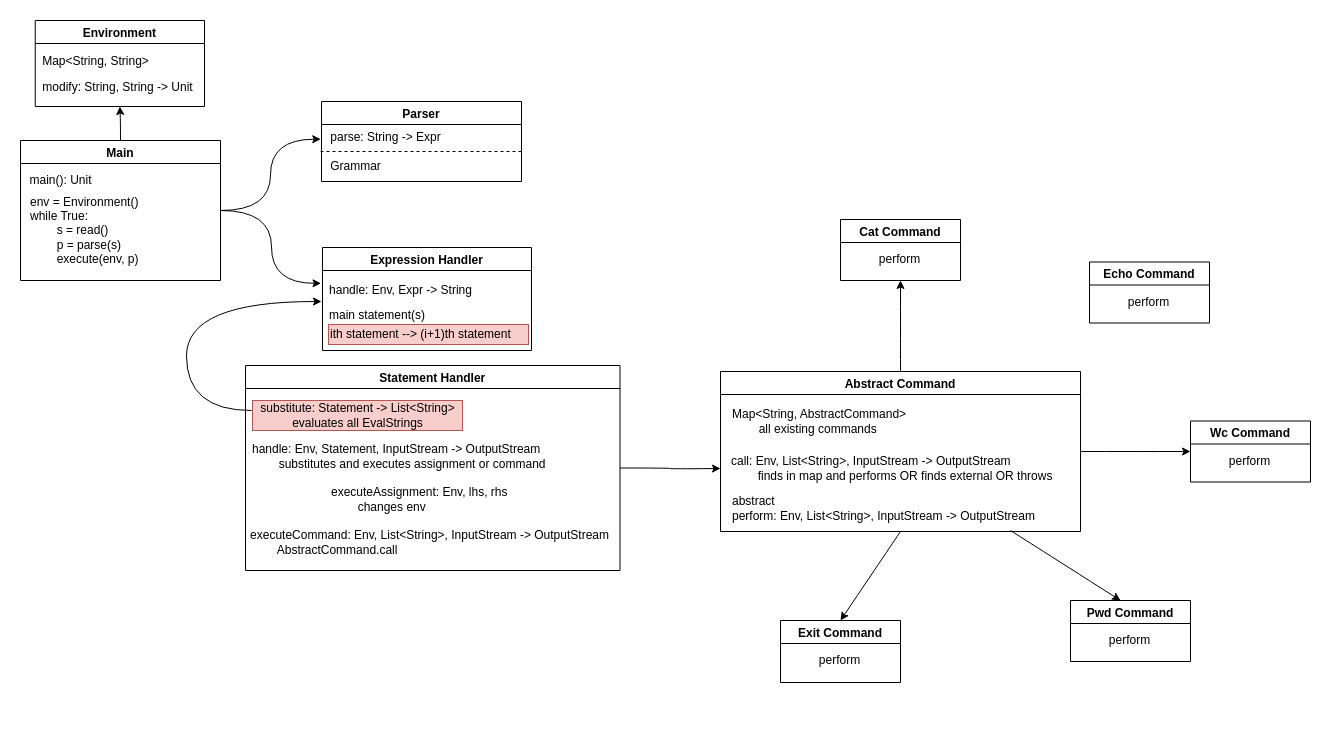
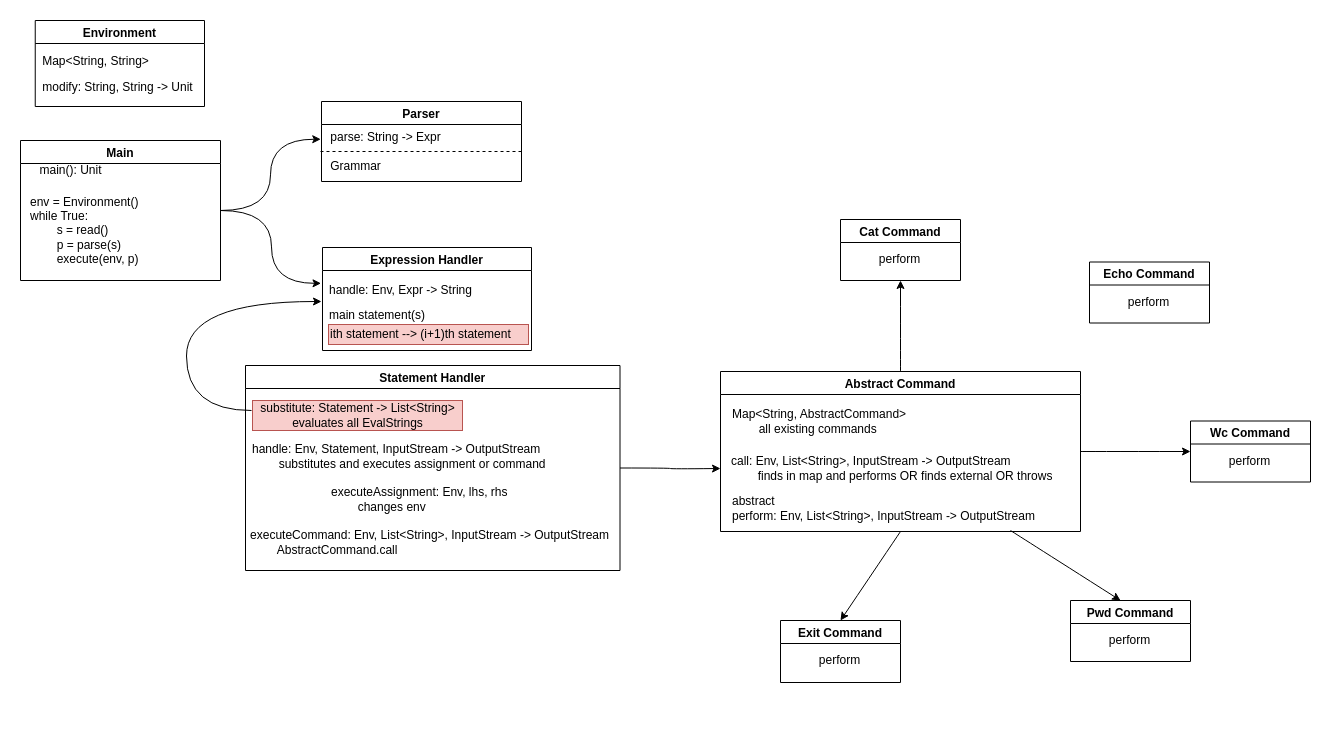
- <mxCell id="4" style="edgeStyle=orthogonalEdgeStyle;curved=1;orthogonalLoop=1;jettySize=auto;html=1;entryX=0.5;entryY=1;entryDx=0;entryDy=0;" edge="1" parent="1" source="5" target="24"><mxGeometry relative="1" as="geometry" /></mxCell>
- <mxCell id="6" value="main(): Unit" style="text;html=1;align=center;verticalAlign=middle;resizable=0;points=[];autosize=1;strokeColor=none;fillColor=none;" vertex="1" parent="5"><mxGeometry y="30" width="80" height="20" as="geometry" /></mxCell>
+ <mxCell id="6" value="main(): Unit" style="text;html=1;align=center;verticalAlign=middle;resizable=0;points=[];autosize=1;strokeColor=none;fillColor=none;" vertex="1" parent="5"><mxGeometry x="10" y="20" width="80" height="20" as="geometry" /></mxCell>
